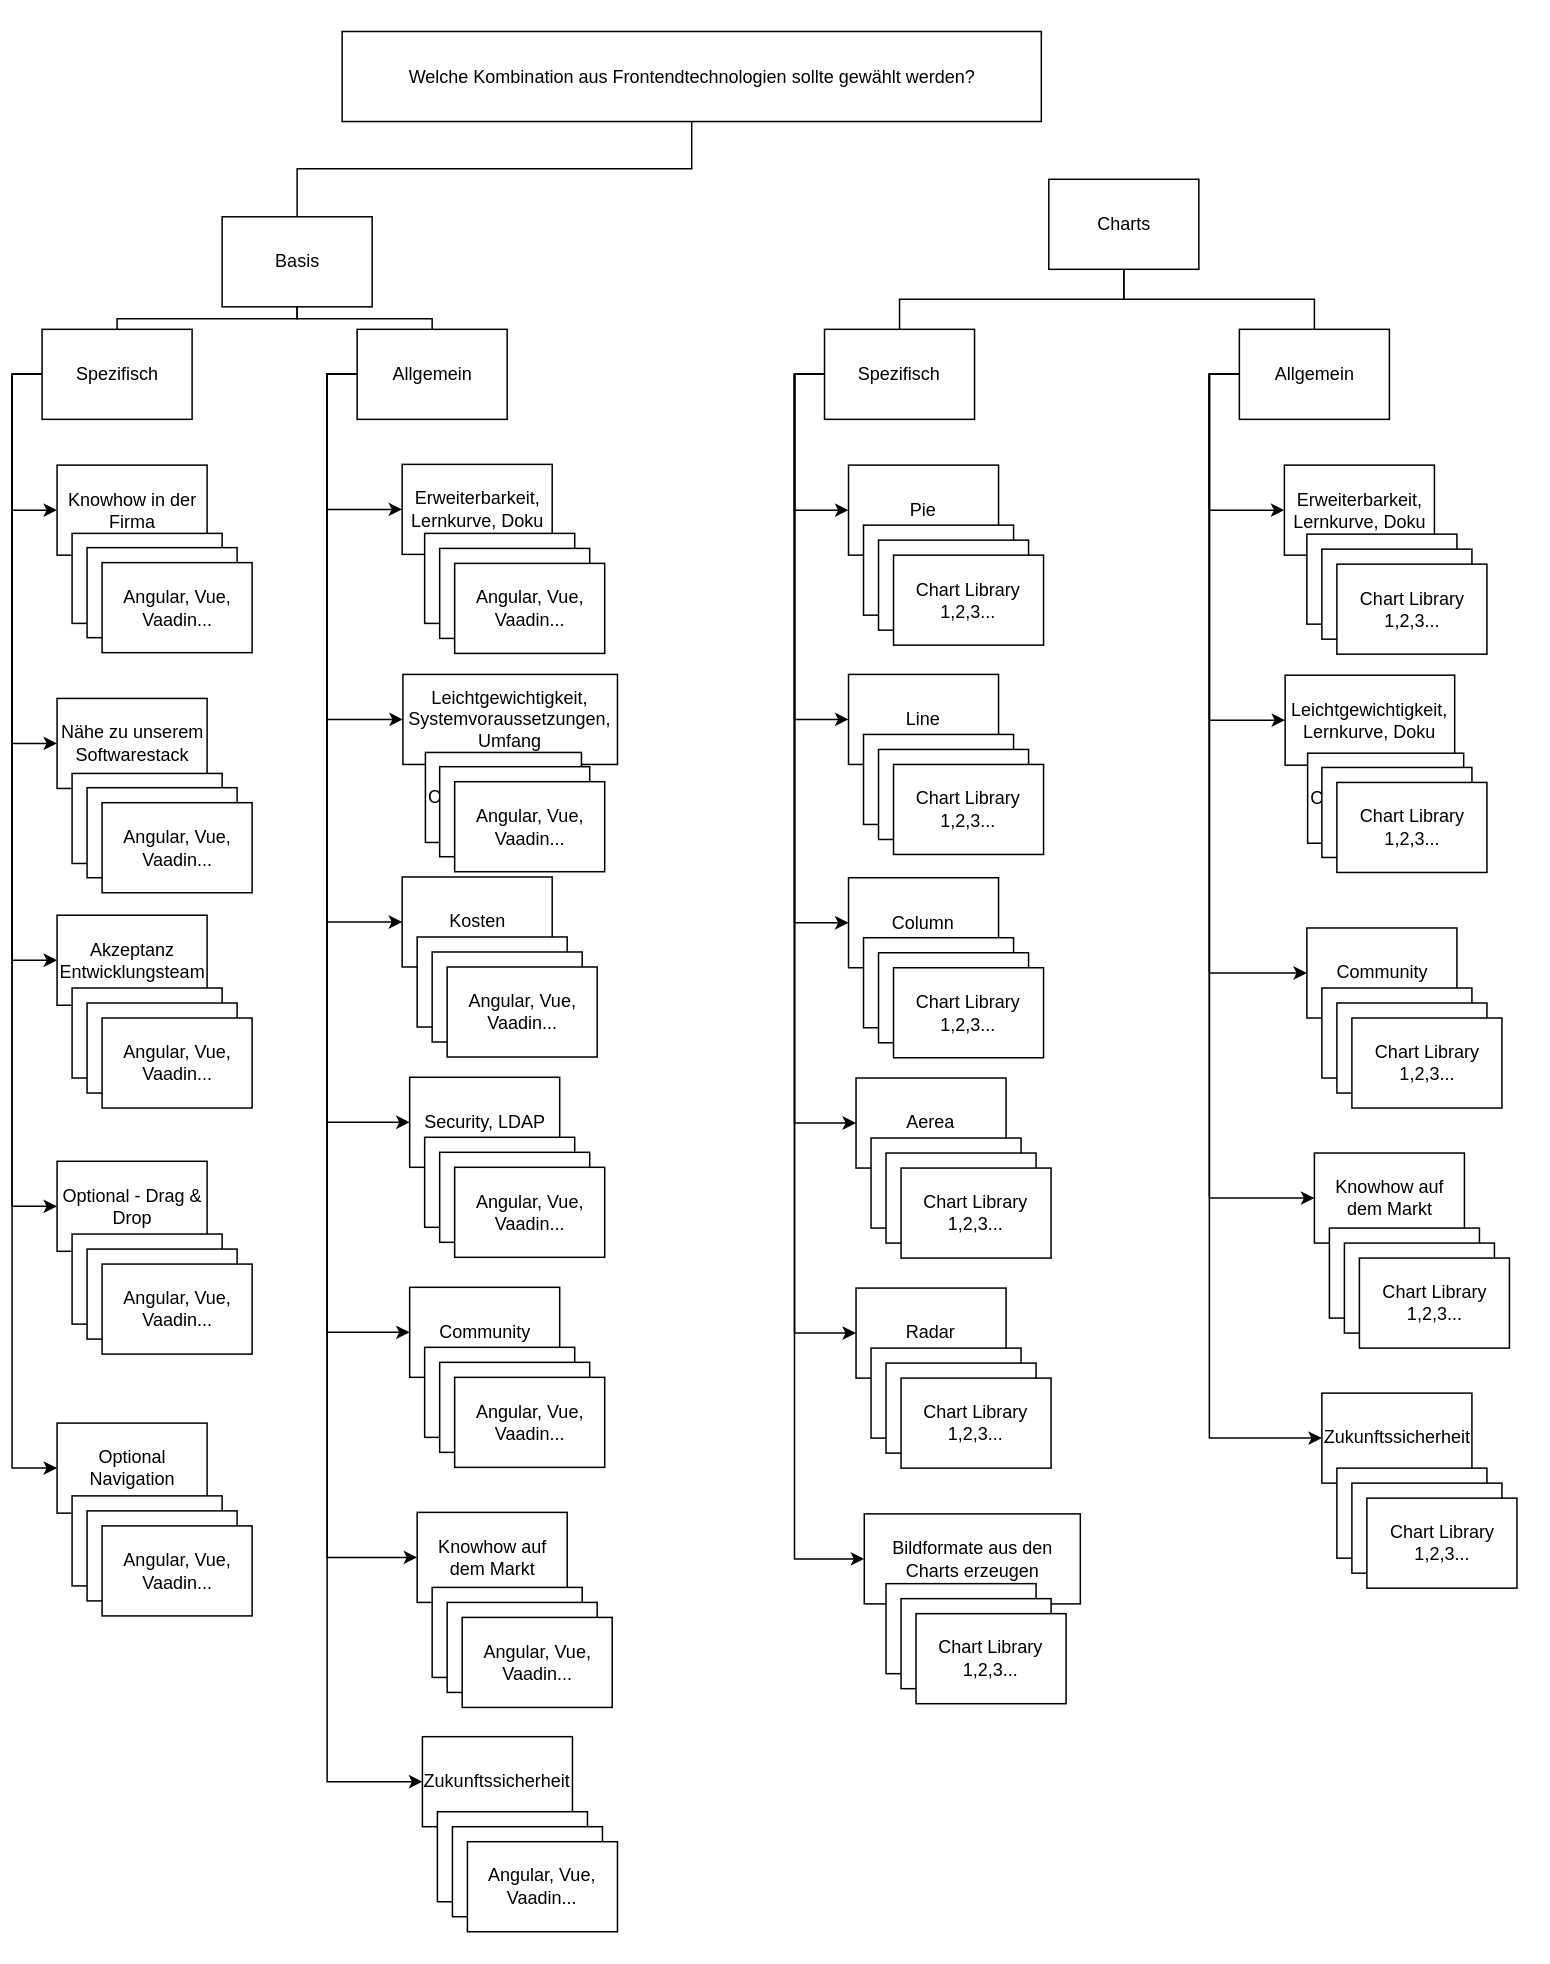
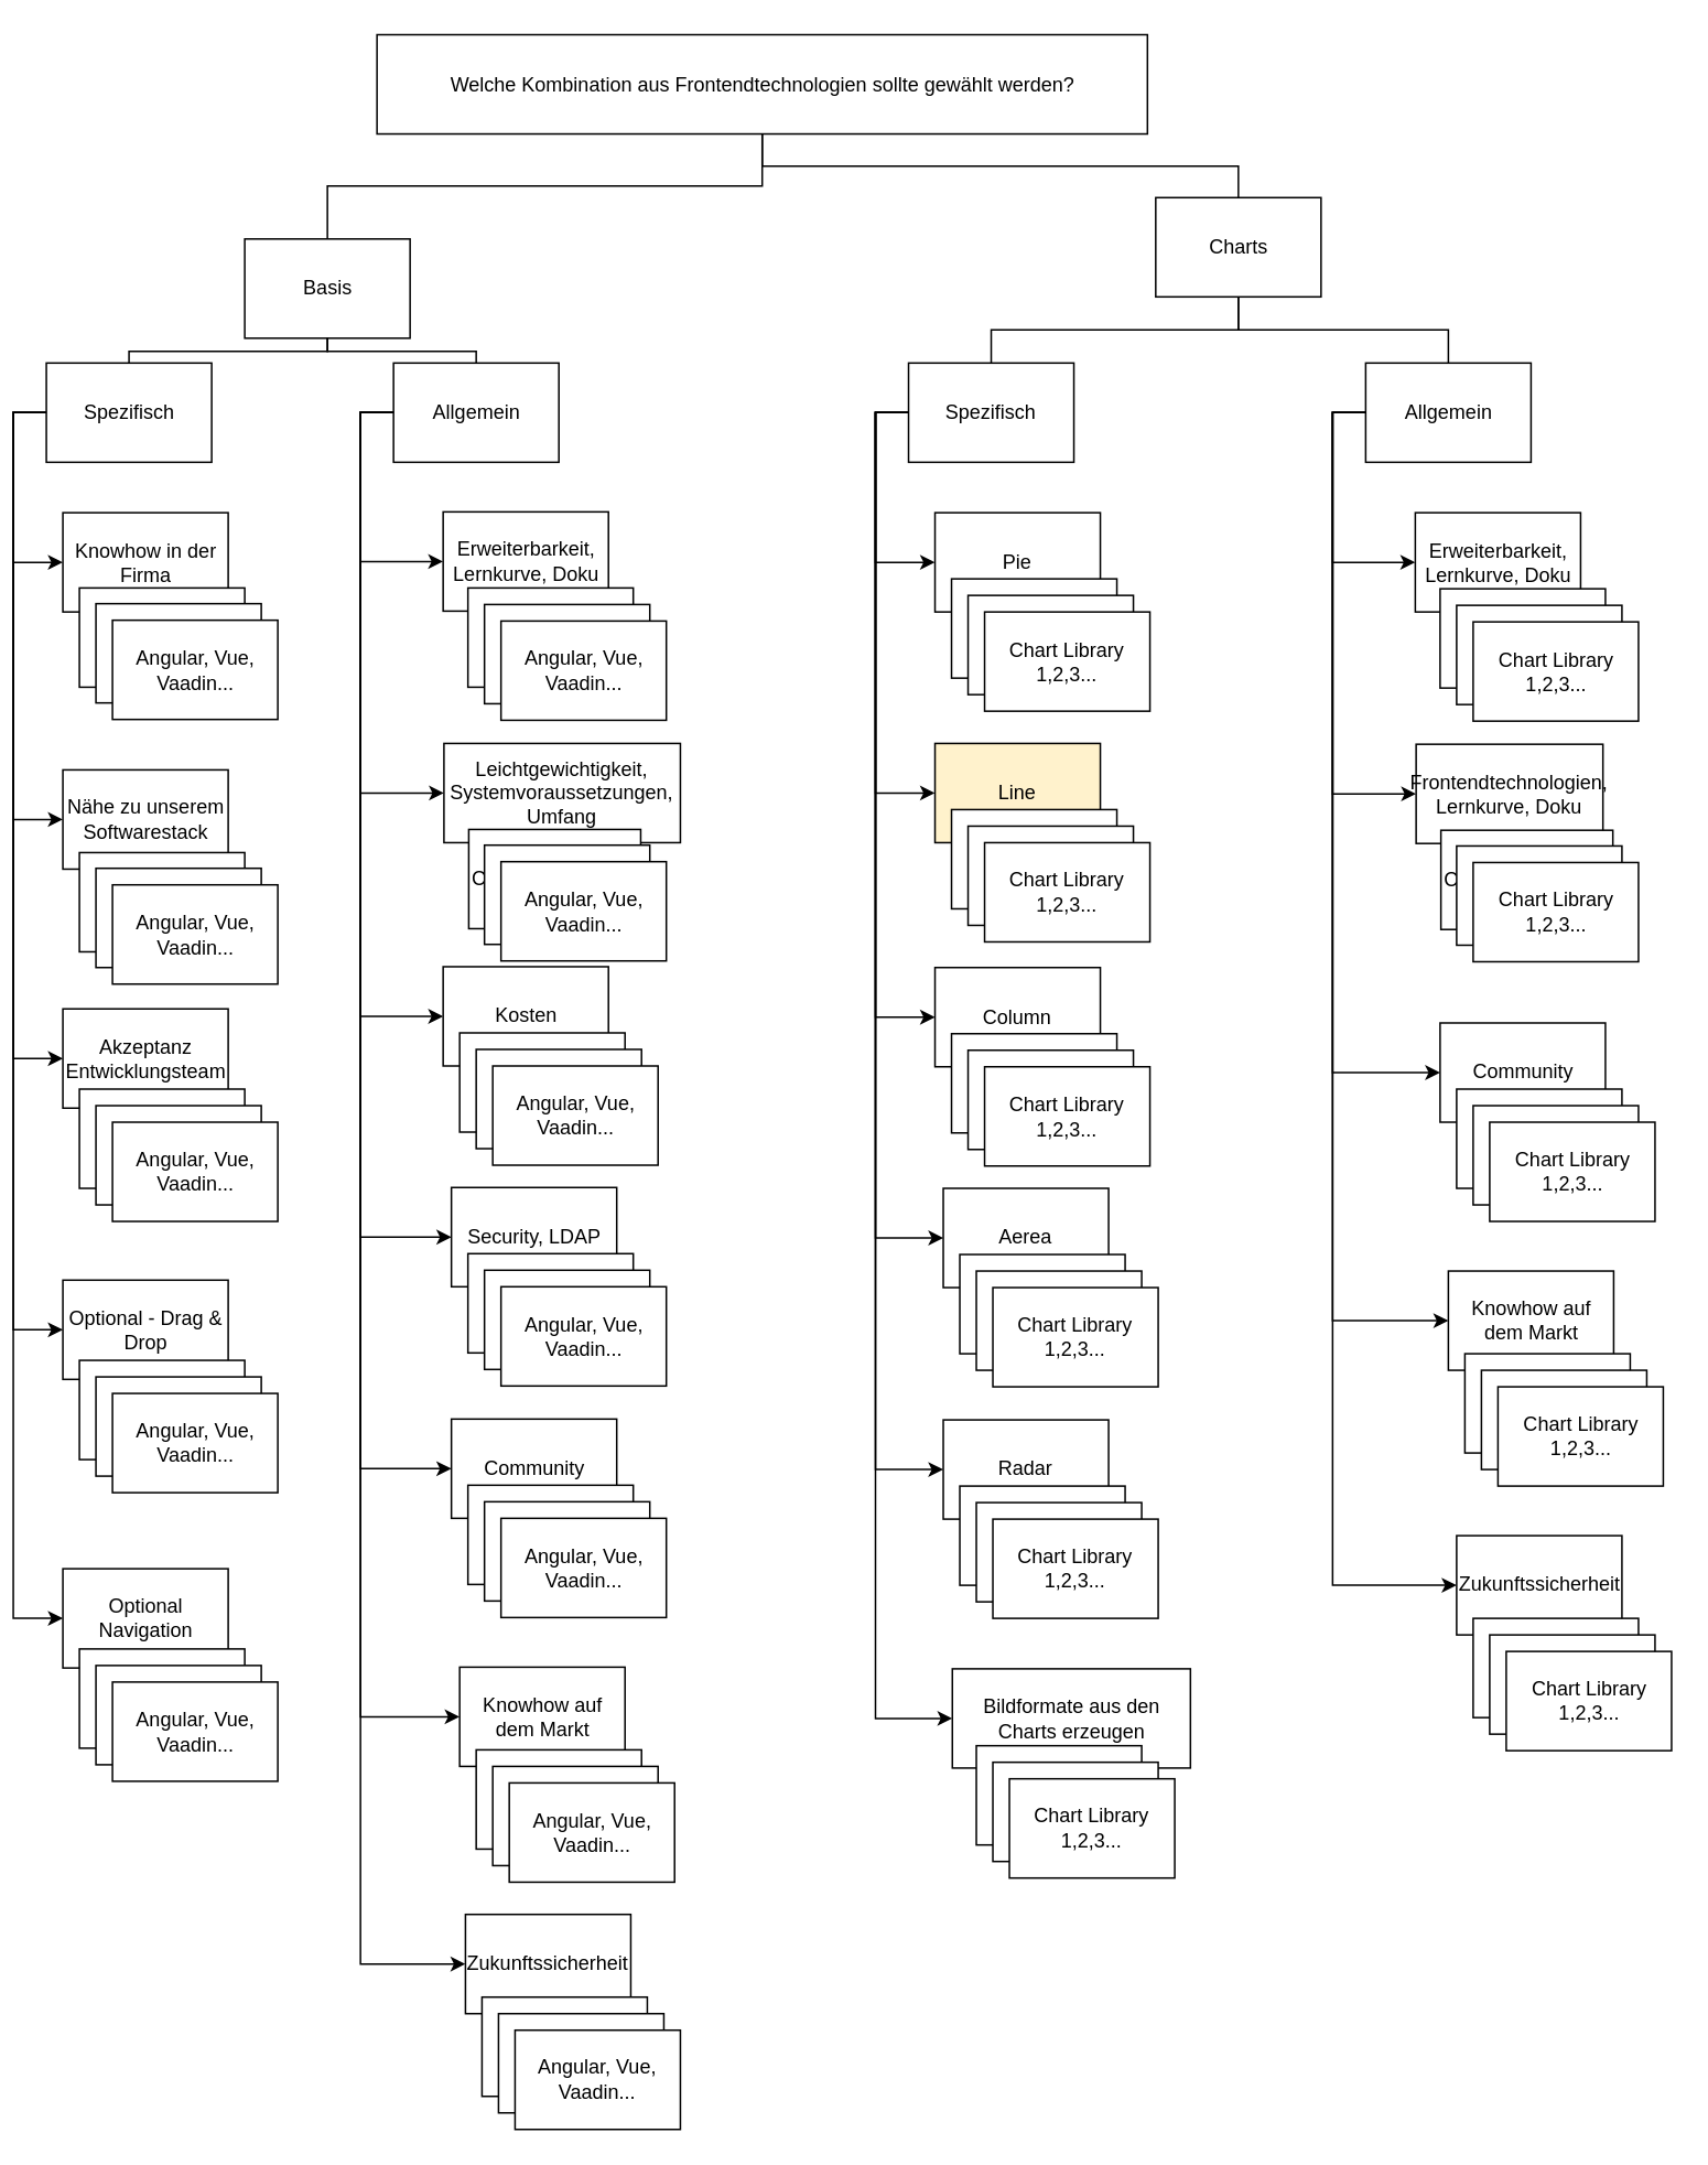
+ <mxCell id="2" value="" style="edgeStyle=elbowEdgeStyle;elbow=vertical;startArrow=none;endArrow=none;rounded=0;" parent="1" source="47" target="3" edge="1"><mxGeometry relative="1" as="geometry" /></mxCell>
- <mxCell id="54" value="Line" style="whiteSpace=wrap;html=1;align=center;verticalAlign=middle;container=1;recursiveResize=0;treeFolding=1;treeMoving=1;" parent="1" vertex="1"><mxGeometry x="558" y="449" width="100" height="60" as="geometry" /></mxCell>
+ <mxCell id="54" value="Line" style="whiteSpace=wrap;html=1;align=center;verticalAlign=middle;container=1;recursiveResize=0;treeFolding=1;treeMoving=1;fillColor=#fff2cc;" parent="1" vertex="1"><mxGeometry x="558" y="449" width="100" height="60" as="geometry" /></mxCell>
- <mxCell id="110" value="Leichtgewichtigkeit, Lernkurve, Doku" style="whiteSpace=wrap;html=1;align=center;verticalAlign=middle;container=1;recursiveResize=0;treeFolding=1;treeMoving=1;" parent="1" vertex="1"><mxGeometry x="849" y="449.5" width="113" height="60" as="geometry" /></mxCell>
+ <mxCell id="110" value="Frontendtechnologien, Lernkurve, Doku" style="whiteSpace=wrap;html=1;align=center;verticalAlign=middle;container=1;recursiveResize=0;treeFolding=1;treeMoving=1;" parent="1" vertex="1"><mxGeometry x="849" y="449.5" width="113" height="60" as="geometry" /></mxCell>
